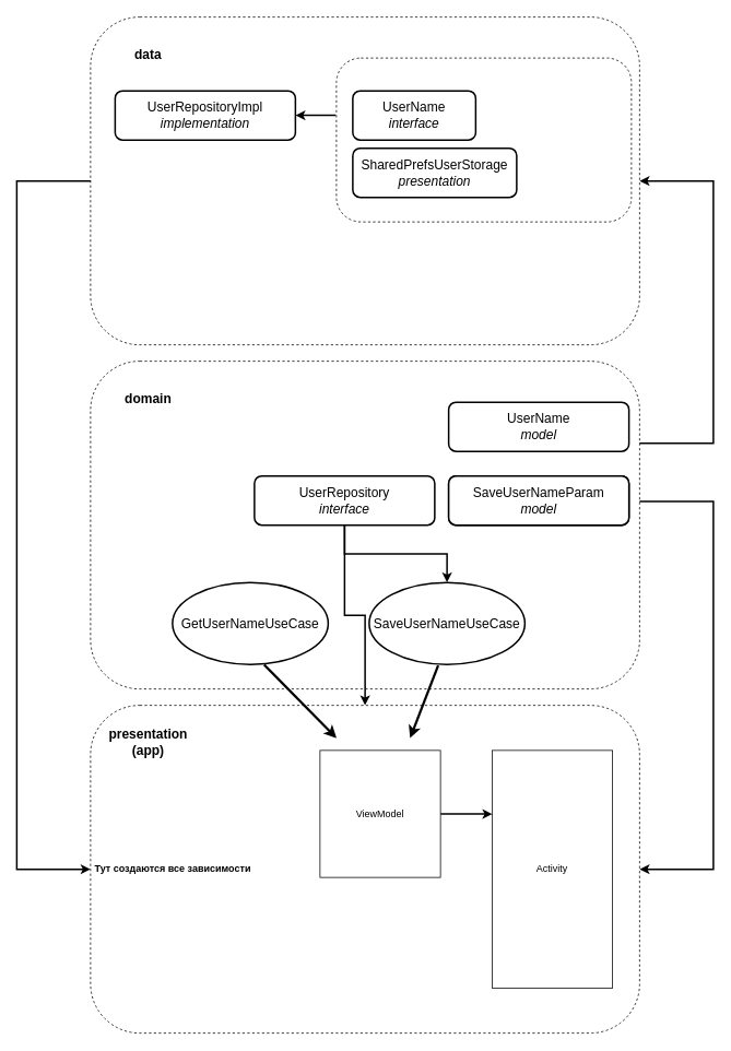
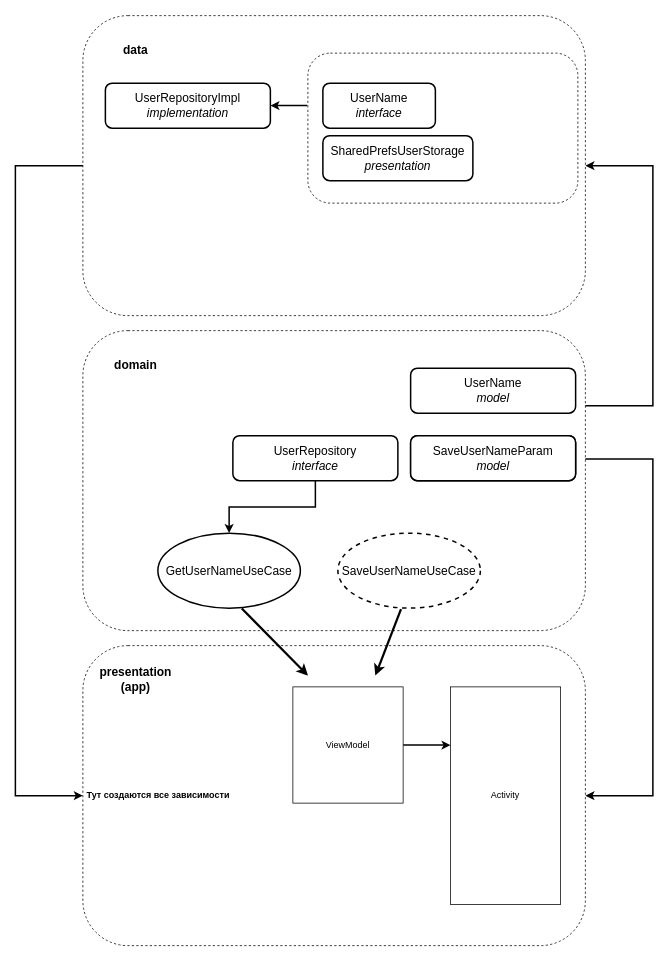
- <mxCell id="15" style="edgeStyle=orthogonalEdgeStyle;rounded=0;orthogonalLoop=1;jettySize=auto;html=1;strokeWidth=2;fontSize=16;" edge="1" parent="8" source="11" target="14"><mxGeometry relative="1" as="geometry" /></mxCell>
- <mxCell id="13" style="edgeStyle=orthogonalEdgeStyle;rounded=0;orthogonalLoop=1;jettySize=auto;html=1;strokeWidth=2;fontSize=16;" edge="1" parent="8" source="11" target="3"><mxGeometry relative="1" as="geometry" /></mxCell>
+ <mxCell id="13" style="edgeStyle=orthogonalEdgeStyle;rounded=0;orthogonalLoop=1;jettySize=auto;html=1;strokeWidth=2;fontSize=16;" edge="1" parent="8" source="11" target="12"><mxGeometry relative="1" as="geometry" /></mxCell>
- <mxCell id="14" value="SaveUserNameUseCase" style="ellipse;whiteSpace=wrap;html=1;strokeWidth=2;fontSize=16;" vertex="1" parent="8"><mxGeometry x="340" y="270" width="190" height="100" as="geometry" /></mxCell>
+ <mxCell id="14" value="SaveUserNameUseCase" style="ellipse;whiteSpace=wrap;html=1;strokeWidth=2;fontSize=16;dashed=1;" vertex="1" parent="8"><mxGeometry x="340" y="270" width="190" height="100" as="geometry" /></mxCell>
